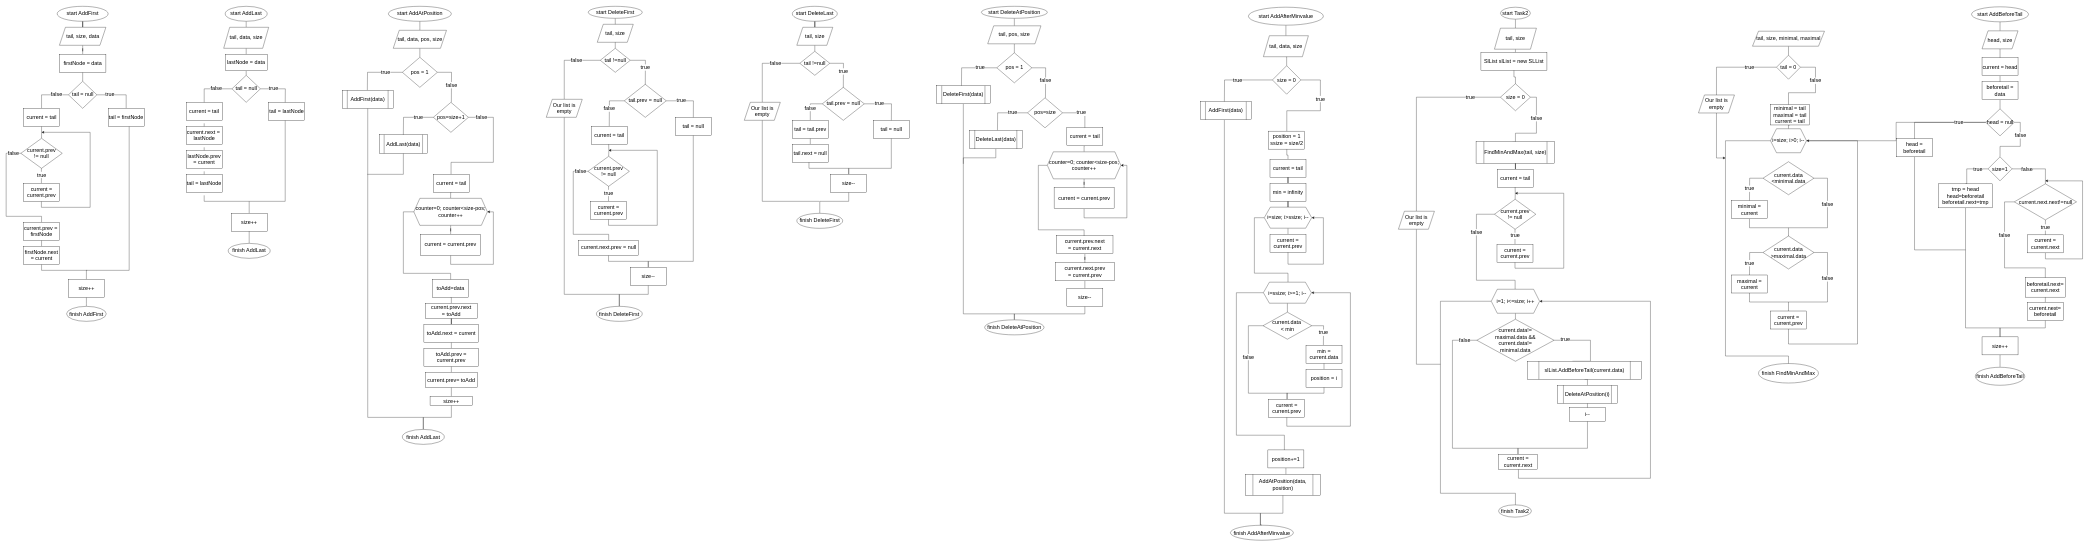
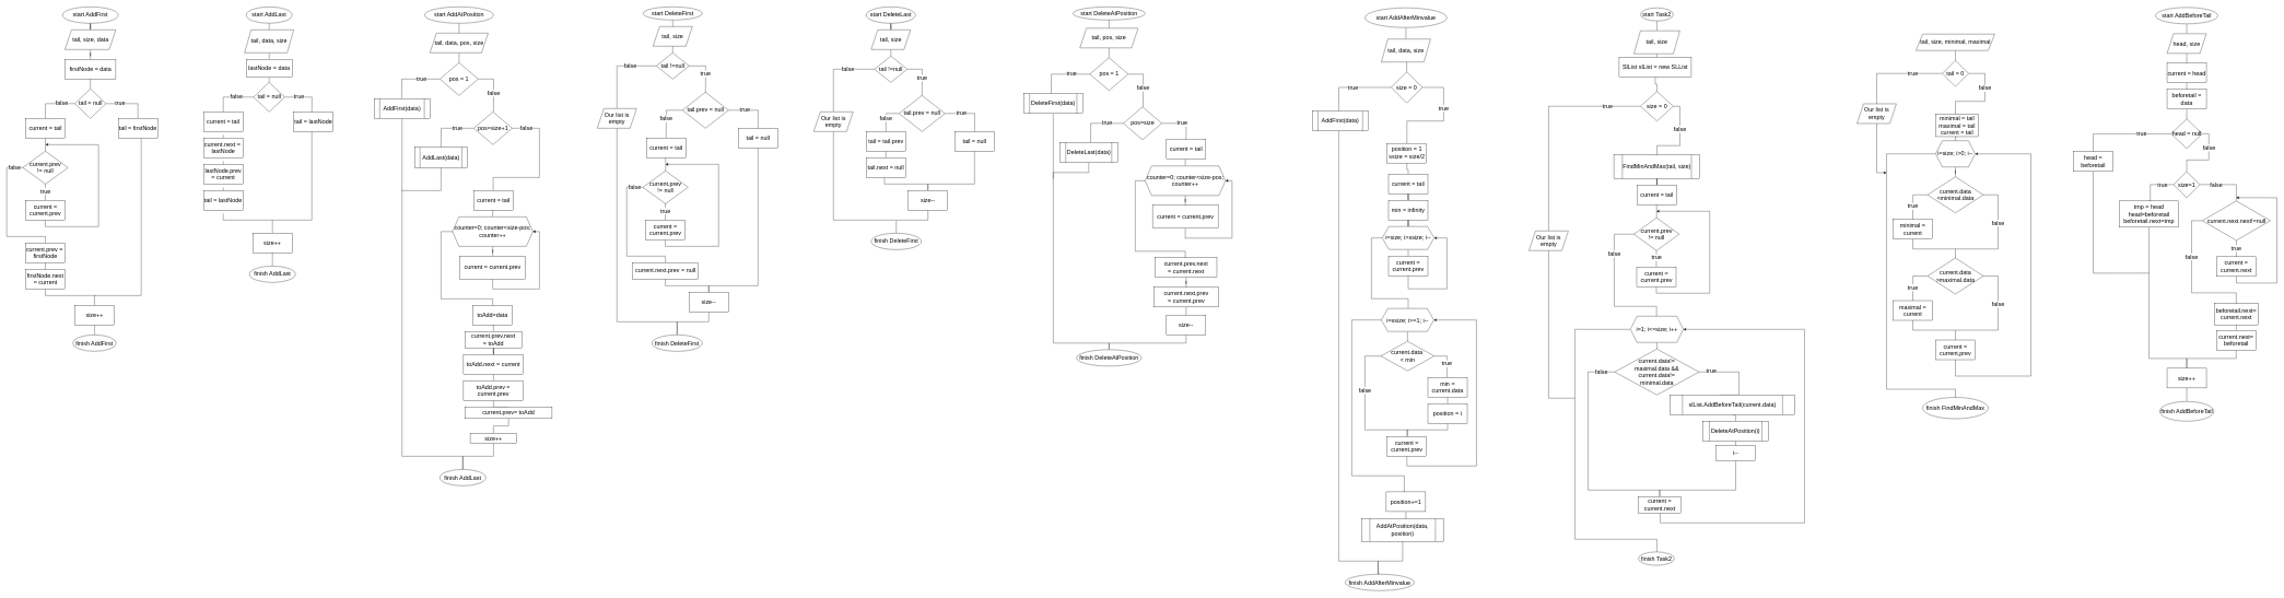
- <mxCell id="240" style="edgeStyle=orthogonalEdgeStyle;rounded=0;orthogonalLoop=1;jettySize=auto;html=1;endArrow=none;endFill=0;fontSize=18;" parent="1" source="242" target="266" edge="1"><mxGeometry relative="1" as="geometry" /></mxCell>
+ <mxCell id="240" style="edgeStyle=orthogonalEdgeStyle;rounded=0;orthogonalLoop=1;jettySize=auto;html=1;entryX=0.5;entryY=0;entryDx=0;entryDy=0;endArrow=none;endFill=0;fontSize=18;" parent="1" source="242" target="245" edge="1"><mxGeometry relative="1" as="geometry" /></mxCell>
- <mxCell id="79" value="current.prev= toAdd" style="rounded=0;whiteSpace=wrap;html=1;fontSize=18;" parent="1" vertex="1"><mxGeometry x="1417.25" y="1240" width="173" height="50" as="geometry" /></mxCell>
+ <mxCell id="79" value="current.prev= toAdd" style="rounded=0;whiteSpace=wrap;html=1;fontSize=18;" parent="1" vertex="1"><mxGeometry x="1417.25" y="1240" width="265" height="35" as="geometry" /></mxCell>
